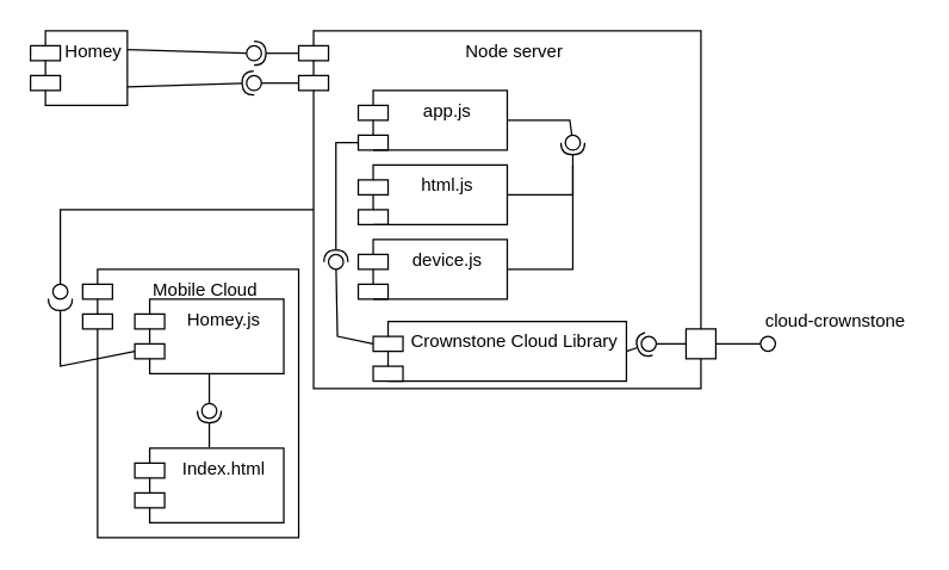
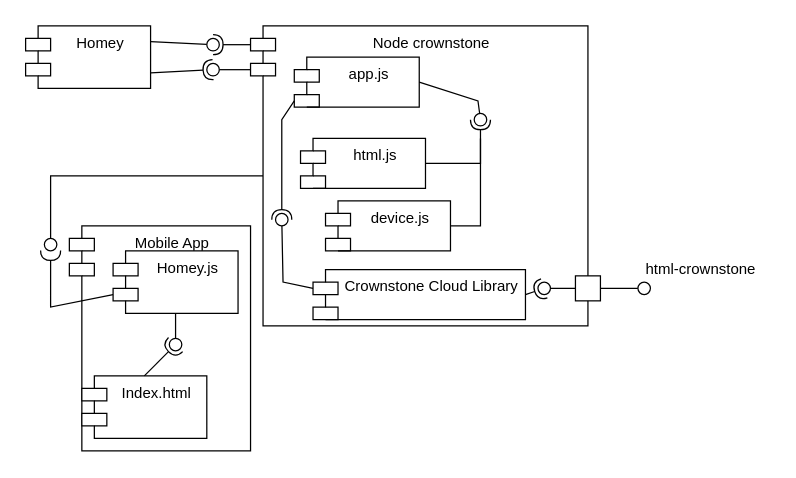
- <mxCell id="8" value="Node server" style="shape=module;align=left;spacingLeft=20;align=center;verticalAlign=top;" vertex="1" parent="1"><mxGeometry x="200" y="20" width="270" height="240" as="geometry" /></mxCell>
+ <mxCell id="8" value="Node crownstone" style="shape=module;align=left;spacingLeft=20;align=center;verticalAlign=top;" vertex="1" parent="1"><mxGeometry x="200" y="20" width="270" height="240" as="geometry" /></mxCell>
- <mxCell id="9" value="Homey" style="shape=module;align=left;spacingLeft=20;align=center;verticalAlign=top;" vertex="1" parent="1"><mxGeometry x="20" y="20" width="65" height="50" as="geometry" /></mxCell>
+ <mxCell id="9" value="Homey" style="shape=module;align=left;spacingLeft=20;align=center;verticalAlign=top;" vertex="1" parent="1"><mxGeometry x="20" y="20" width="100" height="50" as="geometry" /></mxCell>
- <mxCell id="16" value="app.js" style="shape=module;align=left;spacingLeft=20;align=center;verticalAlign=top;" vertex="1" parent="1"><mxGeometry x="240" y="60" width="100" height="40" as="geometry" /></mxCell>
+ <mxCell id="16" value="app.js" style="shape=module;align=left;spacingLeft=20;align=center;verticalAlign=top;" vertex="1" parent="1"><mxGeometry x="235" y="45" width="100" height="40" as="geometry" /></mxCell>
- <mxCell id="18" value="device.js" style="shape=module;align=left;spacingLeft=20;align=center;verticalAlign=top;" vertex="1" parent="1"><mxGeometry x="240" y="160" width="100" height="40" as="geometry" /></mxCell>
+ <mxCell id="18" value="device.js" style="shape=module;align=left;spacingLeft=20;align=center;verticalAlign=top;" vertex="1" parent="1"><mxGeometry x="260" y="160" width="100" height="40" as="geometry" /></mxCell>
- <mxCell id="2" value="Mobile Cloud" style="shape=module;align=left;spacingLeft=20;align=center;verticalAlign=top;" vertex="1" parent="1"><mxGeometry x="55" y="180" width="145" height="180" as="geometry" /></mxCell>
+ <mxCell id="2" value="Mobile App" style="shape=module;align=left;spacingLeft=20;align=center;verticalAlign=top;" vertex="1" parent="1"><mxGeometry x="55" y="180" width="145" height="180" as="geometry" /></mxCell>
- <mxCell id="26" value="cloud-crownstone" style="text;html=1;align=center;verticalAlign=middle;resizable=0;points=[];autosize=1;" vertex="1" parent="1"><mxGeometry x="505" y="205" width="110" height="20" as="geometry" /></mxCell>
+ <mxCell id="26" value="html-crownstone" style="text;html=1;align=center;verticalAlign=middle;resizable=0;points=[];autosize=1;" vertex="1" parent="1"><mxGeometry x="505" y="205" width="110" height="20" as="geometry" /></mxCell>
- <mxCell id="3" value="Index.html" style="shape=module;align=left;spacingLeft=20;align=center;verticalAlign=top;" vertex="1" parent="1"><mxGeometry x="90" y="300" width="100" height="50" as="geometry" /></mxCell>
+ <mxCell id="3" value="Index.html" style="shape=module;align=left;spacingLeft=20;align=center;verticalAlign=top;" vertex="1" parent="1"><mxGeometry x="65" y="300" width="100" height="50" as="geometry" /></mxCell>
